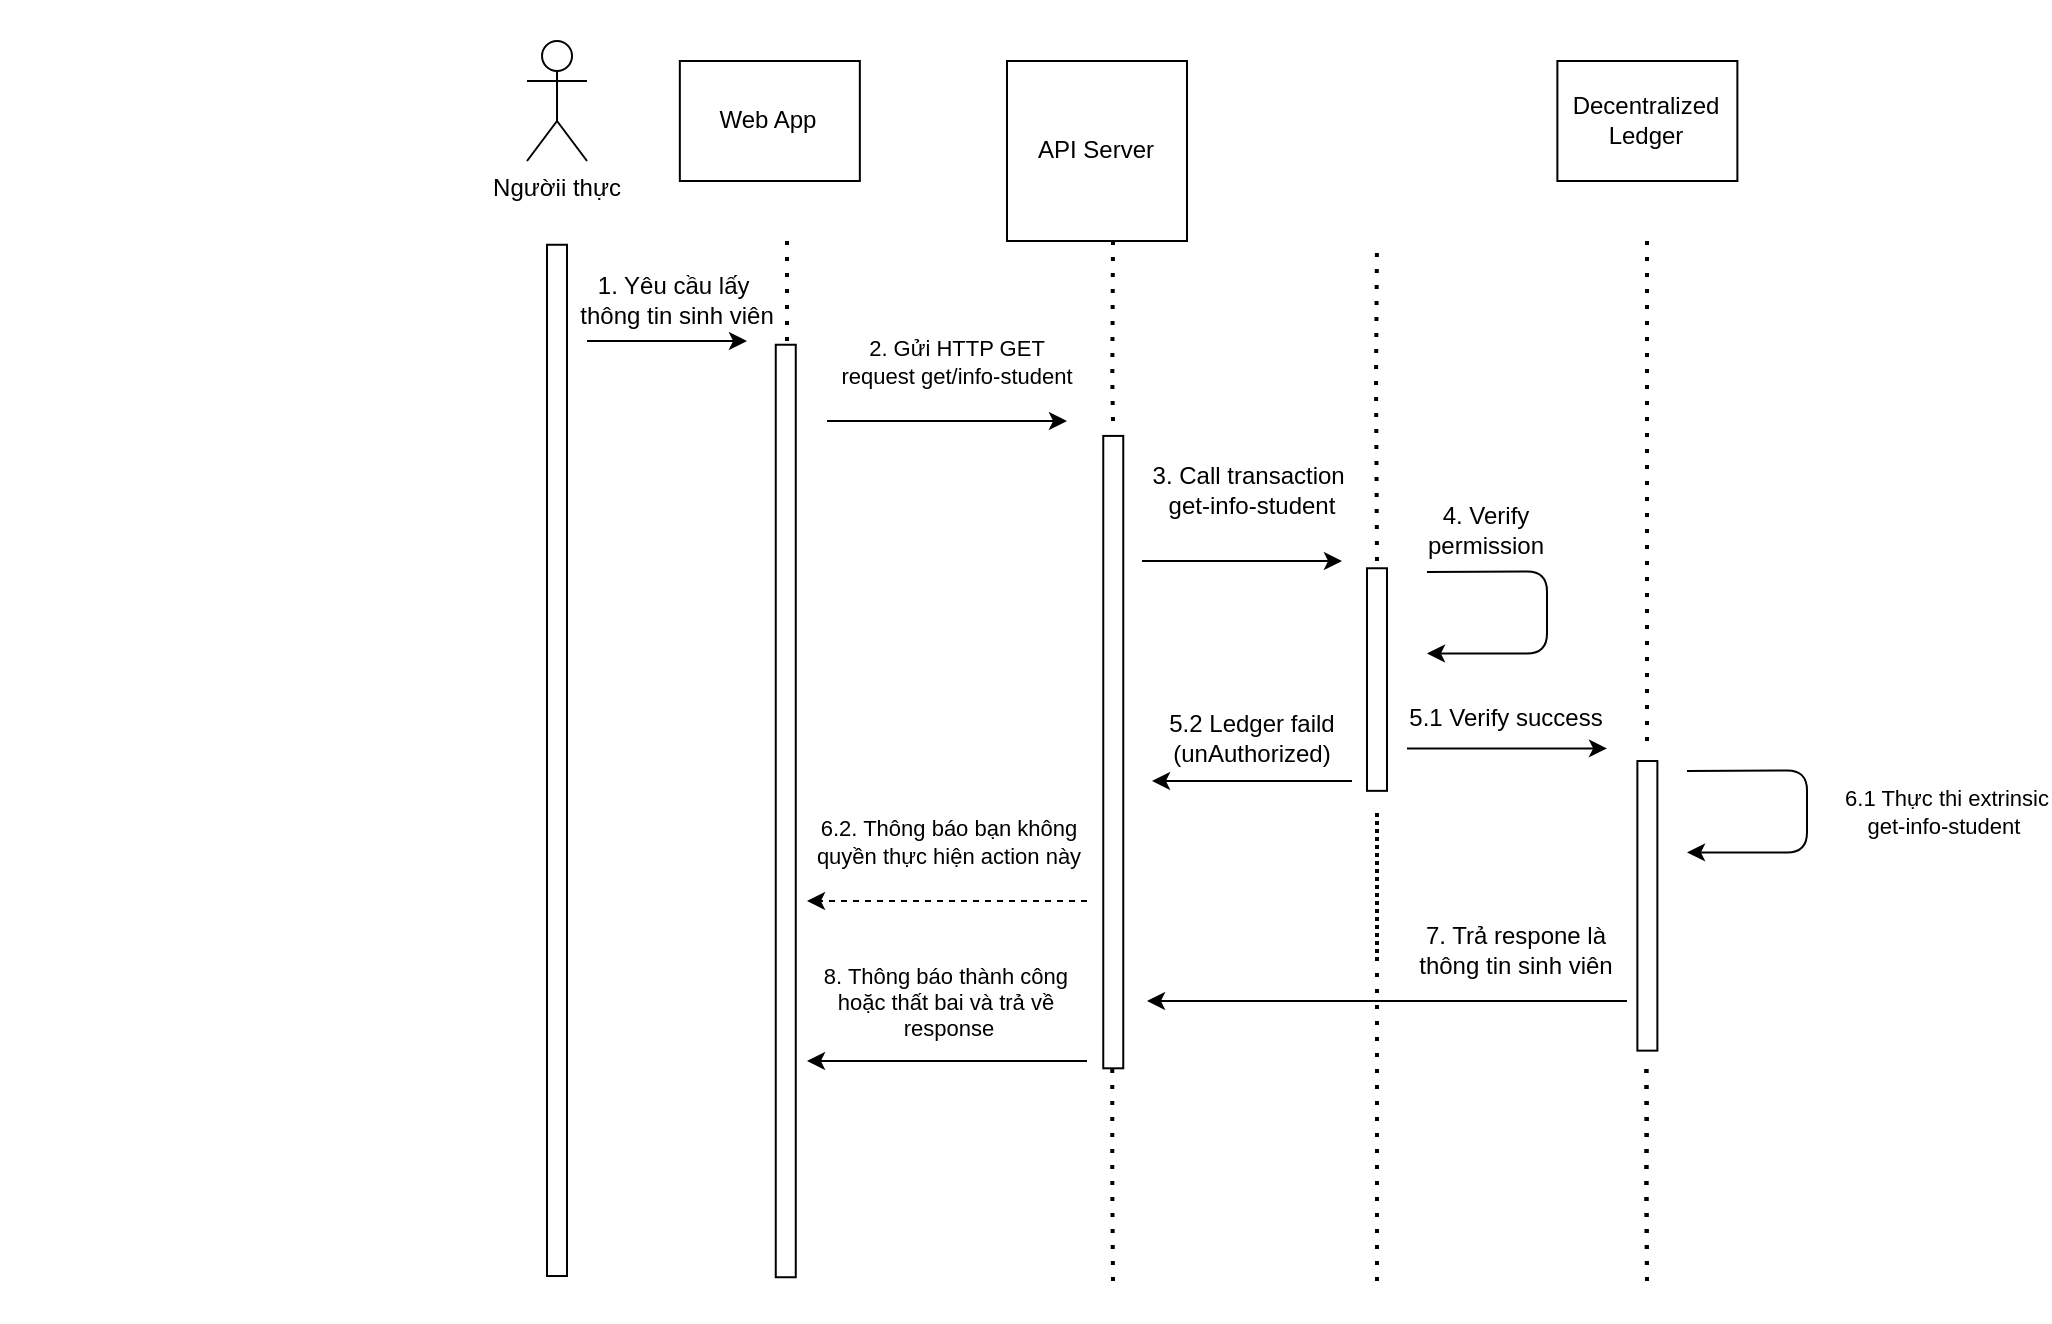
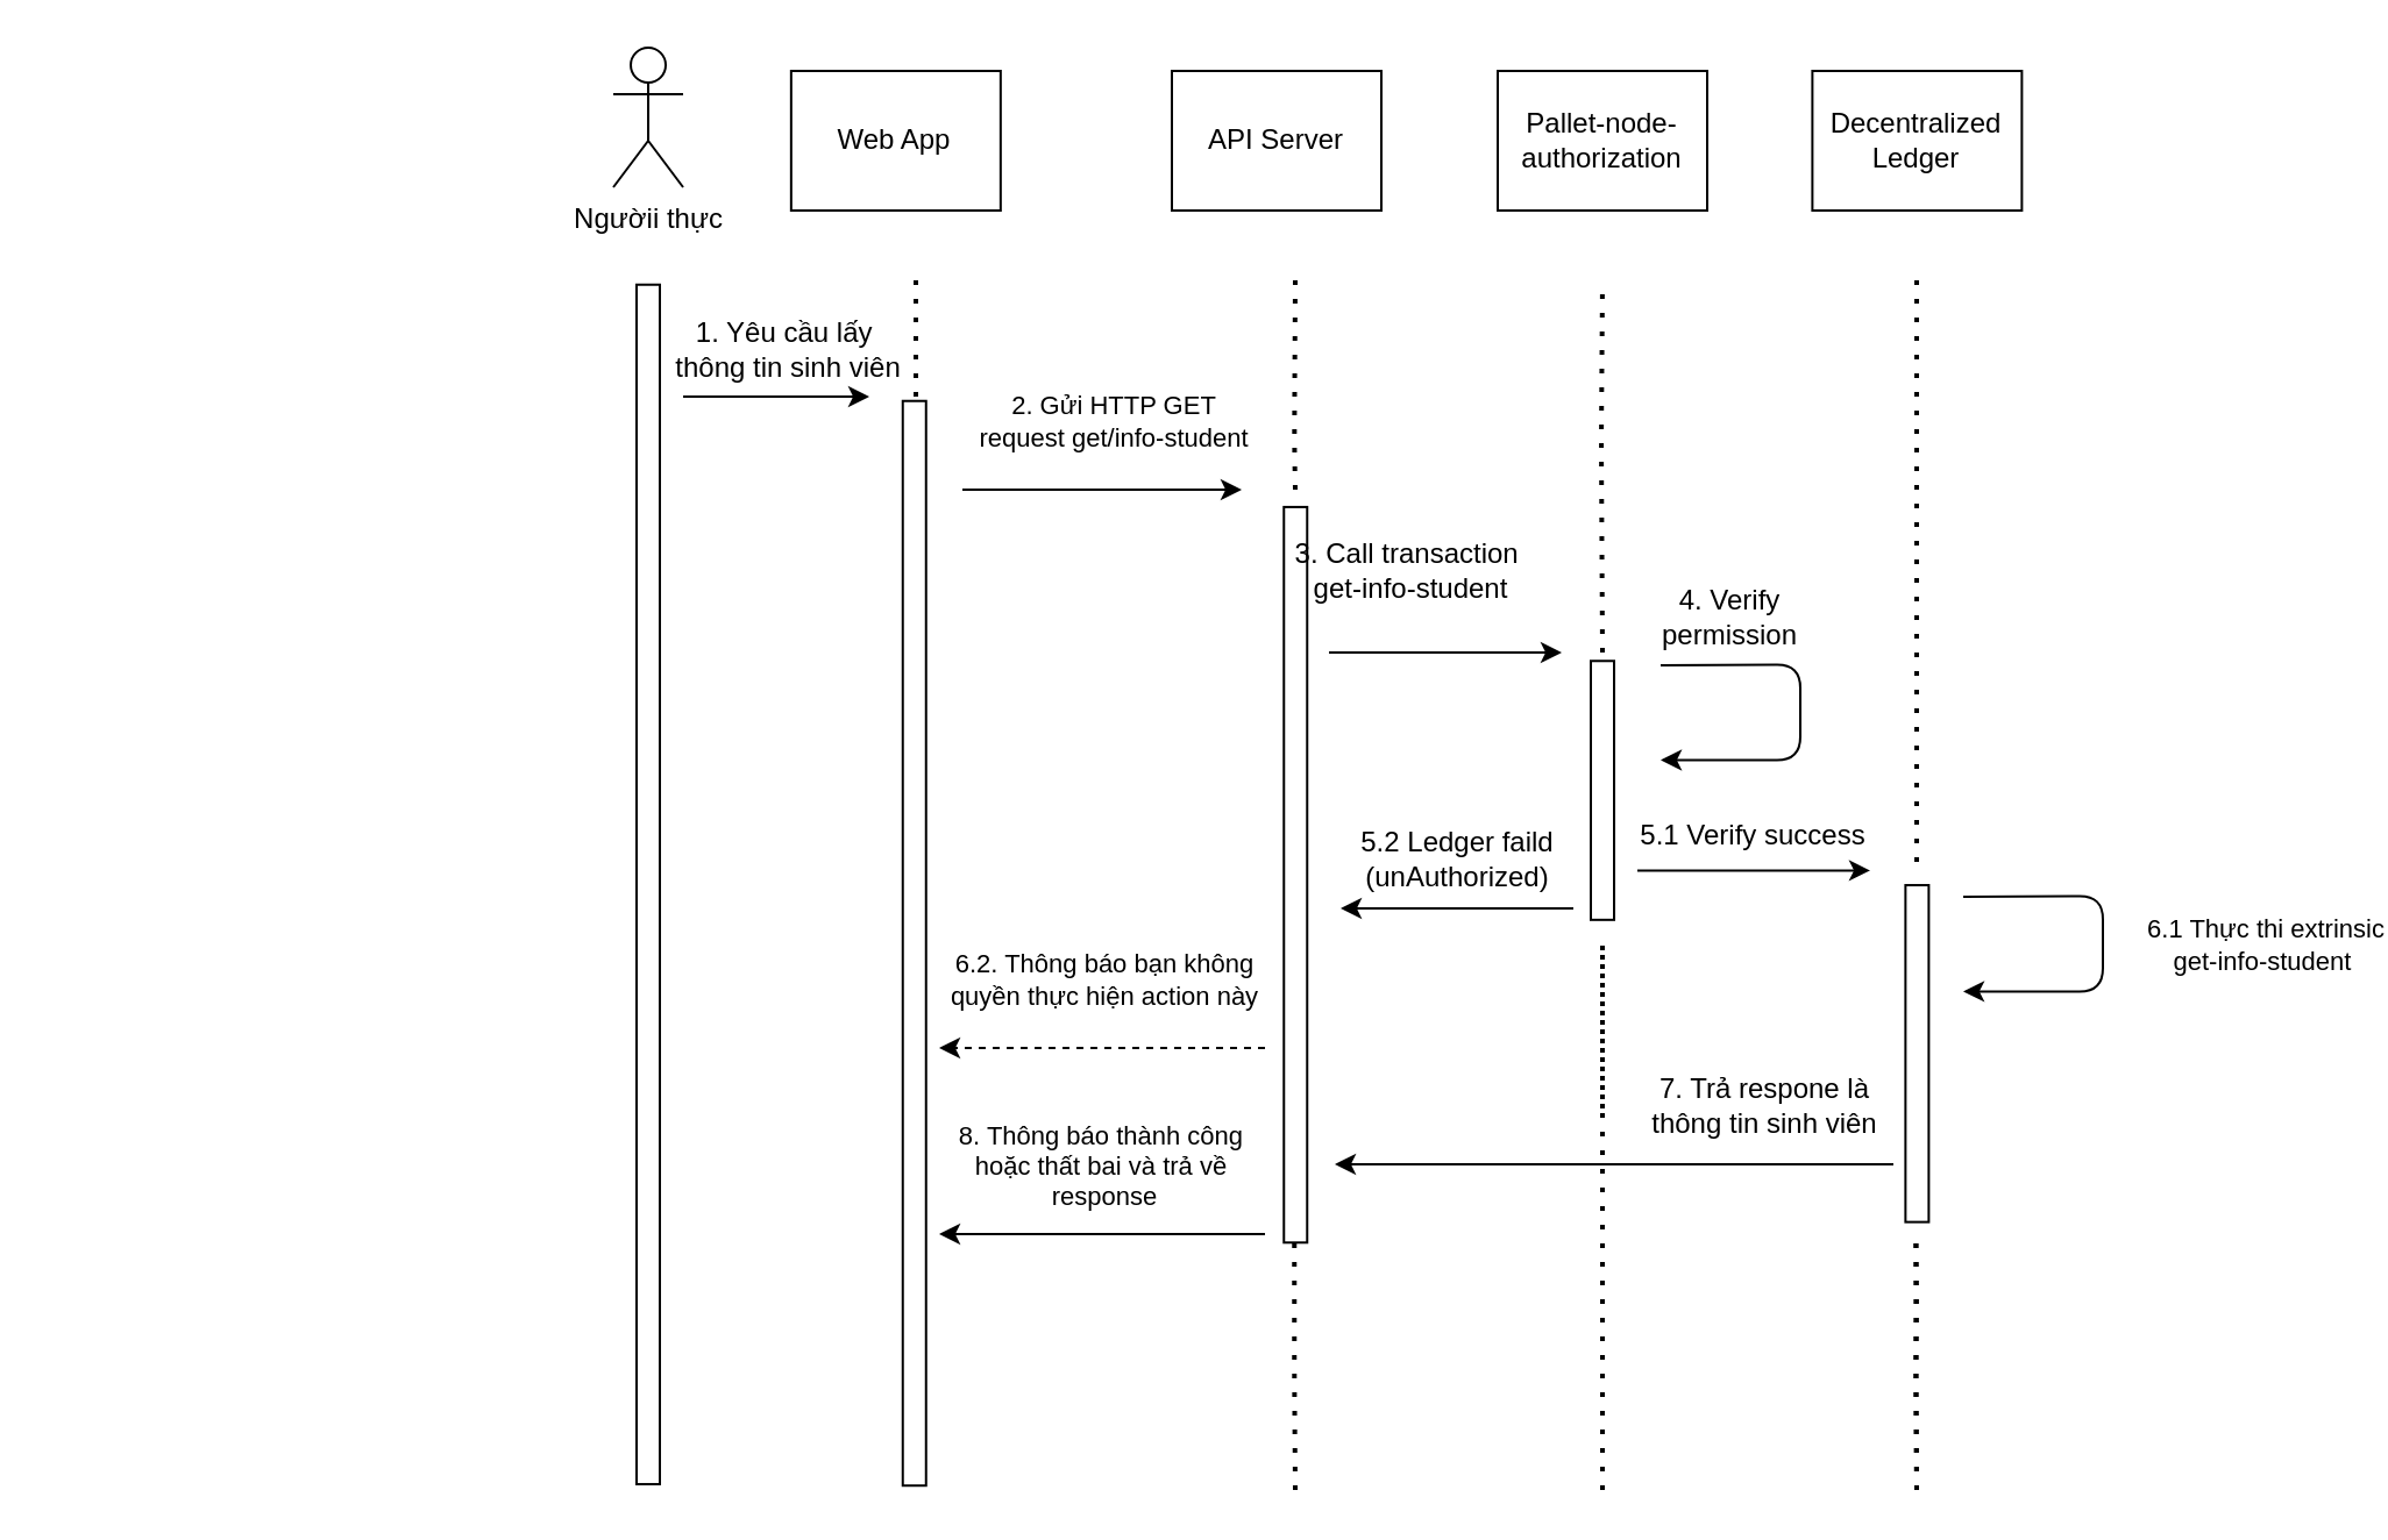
+ <mxCell id="5" value="Pallet-node-authorization" style="rounded=0;whiteSpace=wrap;html=1;" vertex="1" parent="1"><mxGeometry x="643" y="30" width="90" height="60" as="geometry" /></mxCell>
- <mxCell id="4" value="API Server" style="rounded=0;whiteSpace=wrap;html=1;" vertex="1" parent="1"><mxGeometry x="503" y="30" width="90" height="90" as="geometry" /></mxCell>
+ <mxCell id="4" value="API Server" style="rounded=0;whiteSpace=wrap;html=1;" vertex="1" parent="1"><mxGeometry x="503" y="30" width="90" height="60" as="geometry" /></mxCell>
- <mxCell id="27" value="3. Call transaction&amp;nbsp; get-info-student" style="text;html=1;strokeColor=none;fillColor=none;align=center;verticalAlign=middle;whiteSpace=wrap;rounded=0;" vertex="1" parent="1"><mxGeometry x="570.5" y="230" width="110" height="30" as="geometry" /></mxCell>
+ <mxCell id="27" value="3. Call transaction&amp;nbsp; get-info-student" style="text;html=1;strokeColor=none;fillColor=none;align=center;verticalAlign=middle;whiteSpace=wrap;rounded=0;" vertex="1" parent="1"><mxGeometry x="550.5" y="230" width="110" height="30" as="geometry" /></mxCell>
